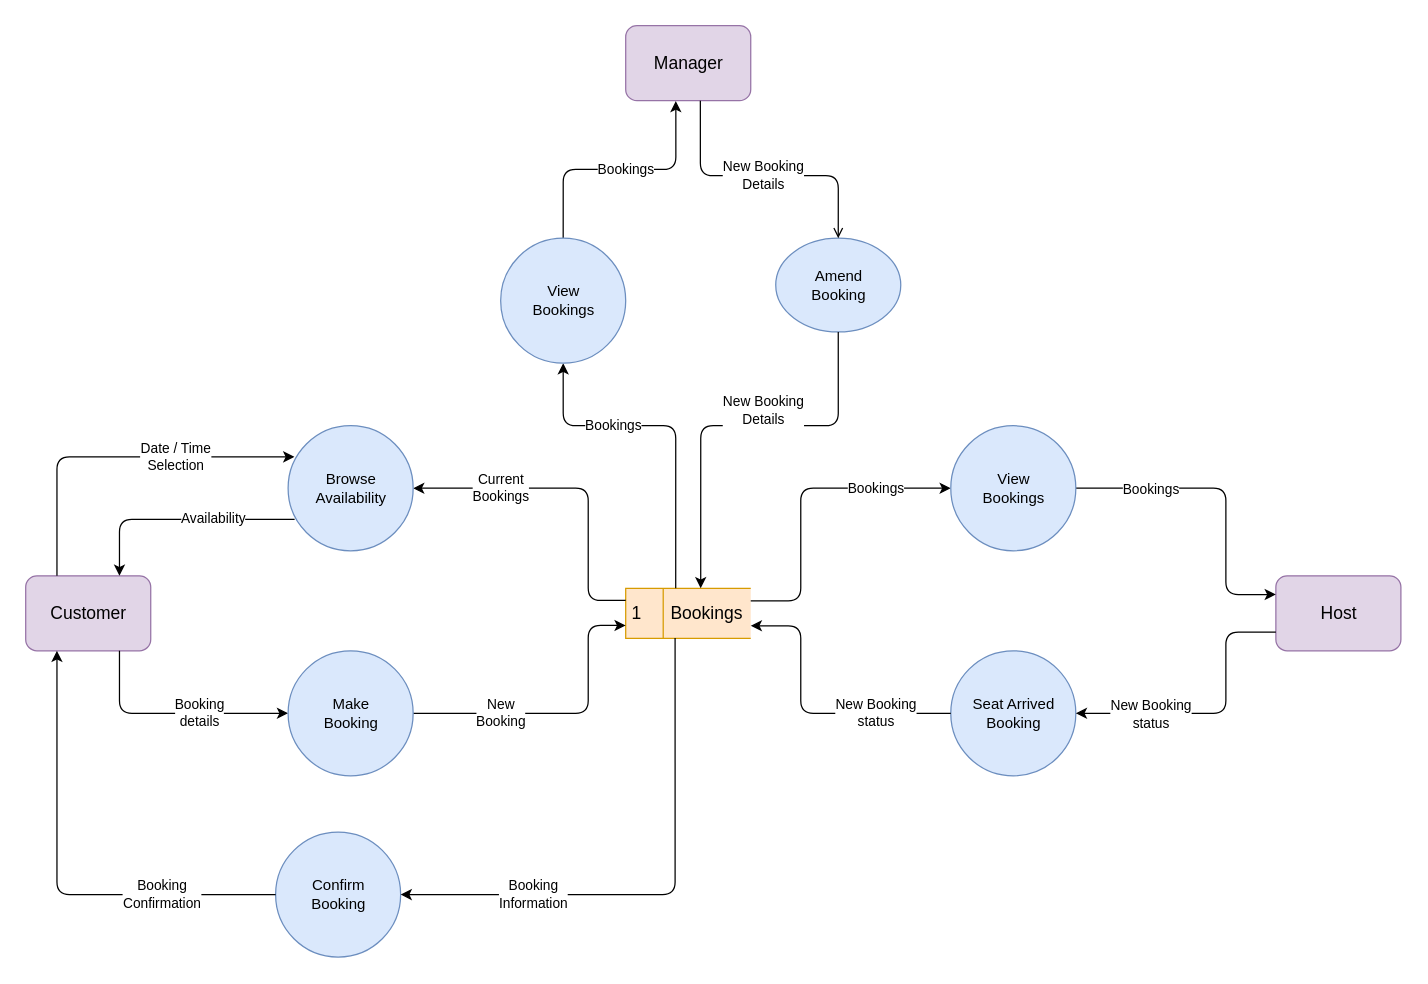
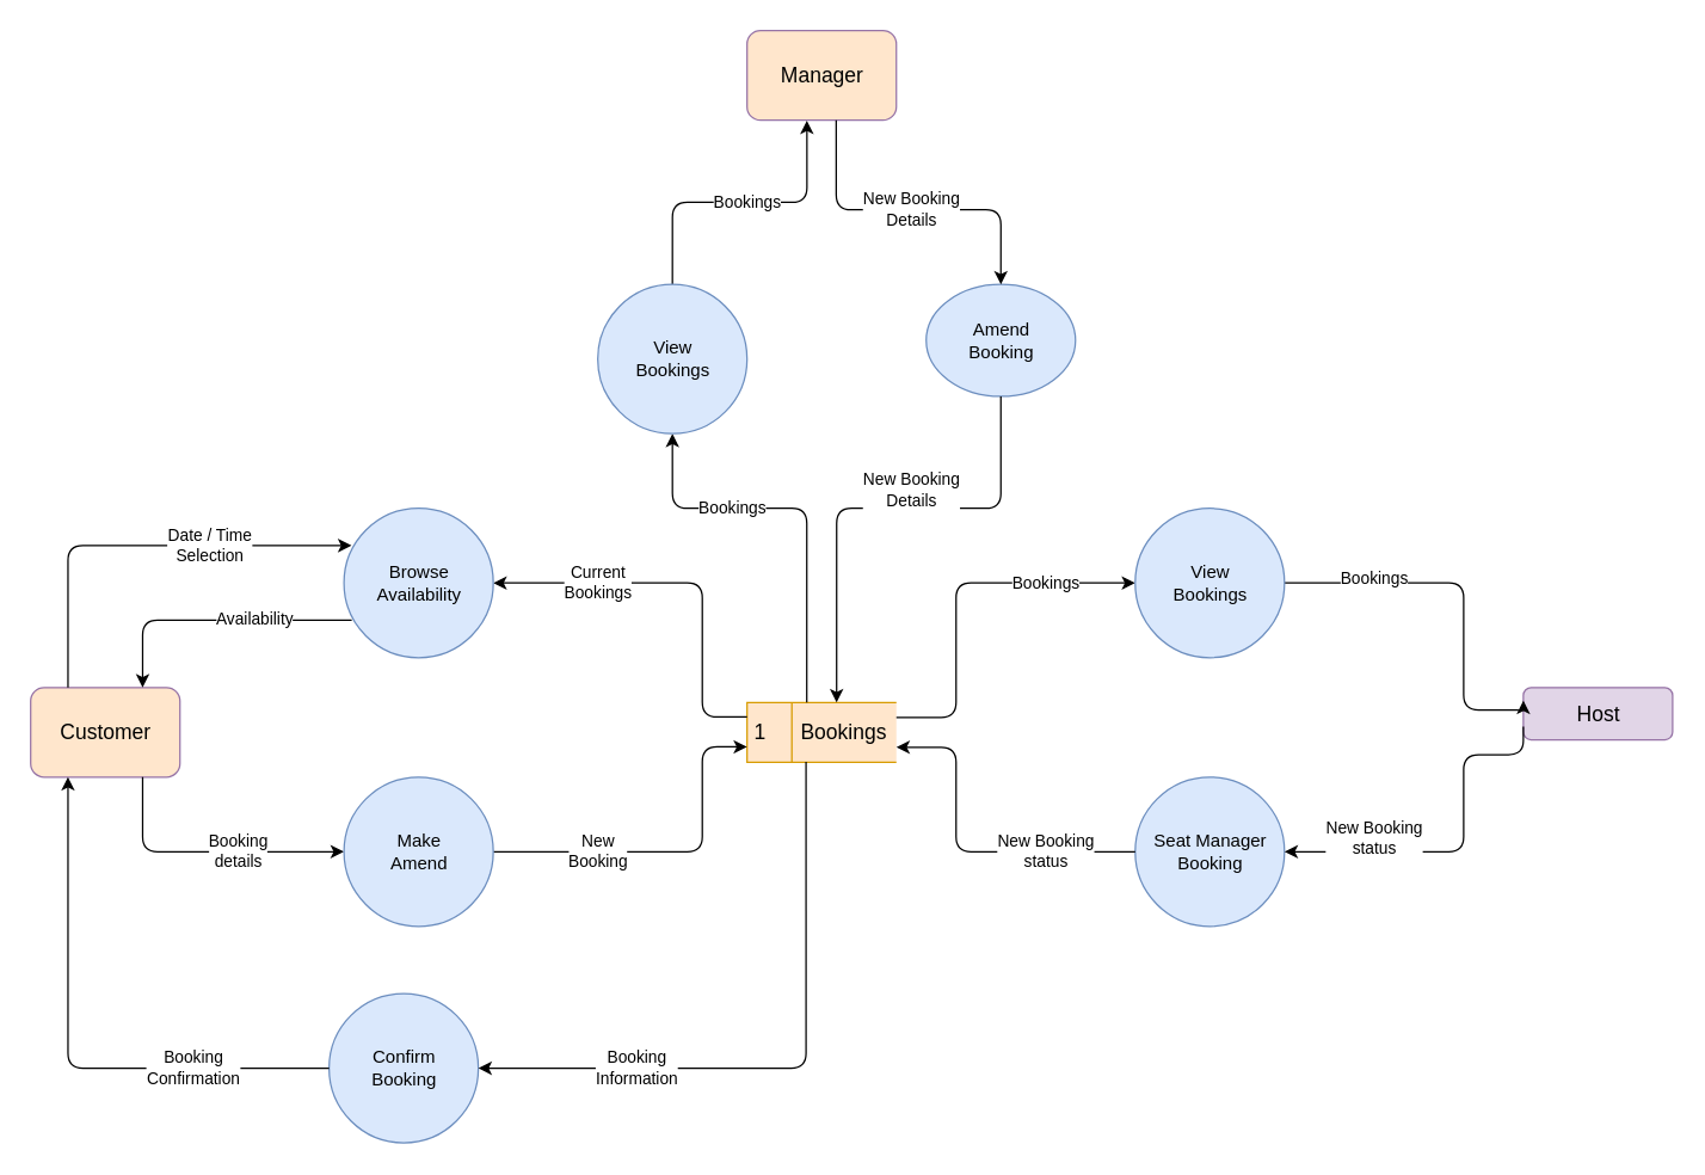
- <mxCell id="6" value="Manager" style="html=1;dashed=0;whitespace=wrap;rounded=1;fontSize=14;fillColor=#e1d5e7;strokeColor=#9673a6;" parent="1" vertex="1"><mxGeometry x="499.88" y="20" width="100" height="60" as="geometry" /></mxCell>
+ <mxCell id="6" value="Manager" style="html=1;dashed=0;whitespace=wrap;rounded=1;fontSize=14;fillColor=#ffe6cc;strokeColor=#9673a6;" parent="1" vertex="1"><mxGeometry x="499.88" y="20" width="100" height="60" as="geometry" /></mxCell>
- <mxCell id="13" value="New Booking&lt;br&gt;Details" style="endArrow=open;html=1;edgeStyle=orthogonalEdgeStyle;rounded=1;exitX=0.597;exitY=1;exitDx=0;exitDy=0;entryX=0.5;entryY=0;entryDx=0;entryDy=0;exitPerimeter=0;" parent="1" source="6" target="11" edge="1"><mxGeometry x="19.88" y="-100" width="50" height="50" as="geometry"><mxPoint x="559.88" y="130" as="sourcePoint" /><mxPoint x="559.88" y="250" as="targetPoint" /><Array as="points"><mxPoint x="559.88" y="140" /><mxPoint x="669.88" y="140" /></Array><mxPoint x="-5" y="5" as="offset" /></mxGeometry></mxCell>
+ <mxCell id="13" value="New Booking&lt;br&gt;Details" style="endArrow=classic;html=1;edgeStyle=orthogonalEdgeStyle;rounded=1;exitX=0.597;exitY=1;exitDx=0;exitDy=0;entryX=0.5;entryY=0;entryDx=0;entryDy=0;exitPerimeter=0;" parent="1" source="6" target="11" edge="1"><mxGeometry x="19.88" y="-100" width="50" height="50" as="geometry"><mxPoint x="559.88" y="130" as="sourcePoint" /><mxPoint x="559.88" y="250" as="targetPoint" /><Array as="points"><mxPoint x="559.88" y="140" /><mxPoint x="669.88" y="140" /></Array><mxPoint x="-5" y="5" as="offset" /></mxGeometry></mxCell>
- <mxCell id="2" value="Customer" style="html=1;dashed=0;whitespace=wrap;rounded=1;fontSize=14;fillColor=#e1d5e7;strokeColor=#9673a6;" parent="1" vertex="1"><mxGeometry x="20" y="460" width="100" height="60" as="geometry" /></mxCell>
+ <mxCell id="2" value="Customer" style="html=1;dashed=0;whitespace=wrap;rounded=1;fontSize=14;fillColor=#ffe6cc;strokeColor=#9673a6;" parent="1" vertex="1"><mxGeometry x="20" y="460" width="100" height="60" as="geometry" /></mxCell>
- <mxCell id="7" value="Host" style="html=1;dashed=0;whitespace=wrap;rounded=1;fontSize=14;fillColor=#e1d5e7;strokeColor=#9673a6;" parent="1" vertex="1"><mxGeometry x="1019.88" y="460" width="100" height="60" as="geometry" /></mxCell>
+ <mxCell id="7" value="Host" style="html=1;dashed=0;whitespace=wrap;rounded=1;fontSize=14;fillColor=#e1d5e7;strokeColor=#9673a6;" parent="1" vertex="1"><mxGeometry x="1019.88" y="460" width="100" height="35" as="geometry" /></mxCell>
- <mxCell id="20" value="Make&lt;br&gt;Booking" style="shape=ellipse;html=1;dashed=0;whitespace=wrap;aspect=fixed;perimeter=ellipsePerimeter;fillColor=#dae8fc;strokeColor=#6c8ebf;" parent="1" vertex="1"><mxGeometry x="229.88" y="520" width="100" height="100" as="geometry" /></mxCell>
+ <mxCell id="20" value="Make&lt;br&gt;Amend" style="shape=ellipse;html=1;dashed=0;whitespace=wrap;aspect=fixed;perimeter=ellipsePerimeter;fillColor=#dae8fc;strokeColor=#6c8ebf;" parent="1" vertex="1"><mxGeometry x="229.88" y="520" width="100" height="100" as="geometry" /></mxCell>
- <mxCell id="8" value="Seat Arrived&lt;br&gt;Booking" style="shape=ellipse;html=1;dashed=0;whitespace=wrap;aspect=fixed;perimeter=ellipsePerimeter;fillColor=#dae8fc;strokeColor=#6c8ebf;" parent="1" vertex="1"><mxGeometry x="759.88" y="520" width="100" height="100" as="geometry" /></mxCell>
+ <mxCell id="8" value="Seat Manager&lt;br&gt;Booking" style="shape=ellipse;html=1;dashed=0;whitespace=wrap;aspect=fixed;perimeter=ellipsePerimeter;fillColor=#dae8fc;strokeColor=#6c8ebf;" parent="1" vertex="1"><mxGeometry x="759.88" y="520" width="100" height="100" as="geometry" /></mxCell>
